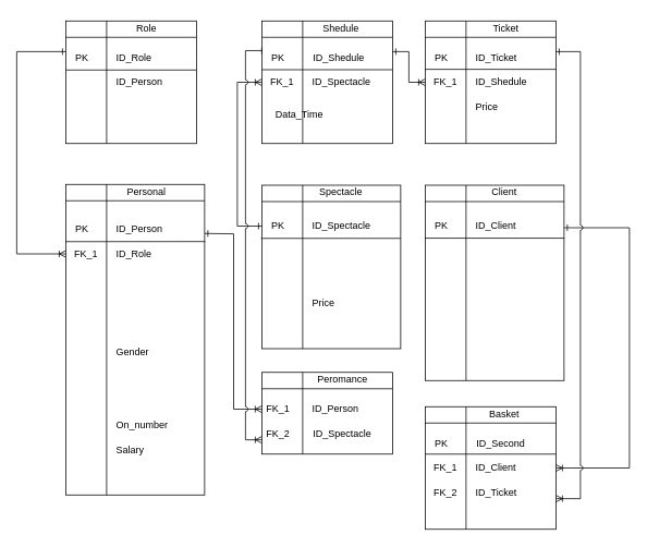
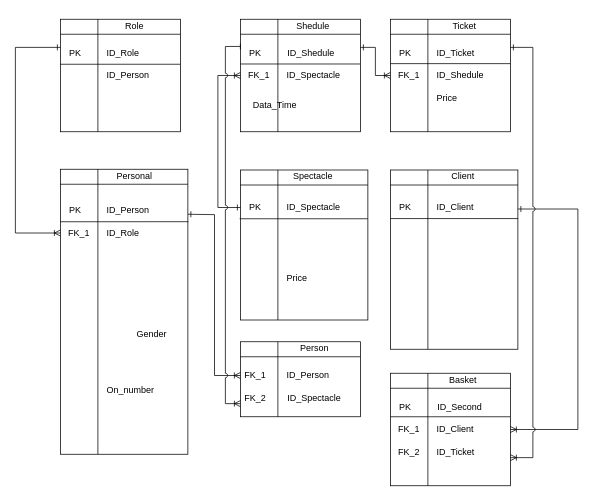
- <mxCell id="11" value="Gender" style="text;html=1;strokeColor=none;fillColor=none;align=left;verticalAlign=middle;whiteSpace=wrap;rounded=0;" parent="1" vertex="1"><mxGeometry x="140" y="415" width="60" height="30" as="geometry" /></mxCell>
+ <mxCell id="11" value="Gender" style="text;html=1;strokeColor=none;fillColor=none;align=left;verticalAlign=middle;whiteSpace=wrap;rounded=0;" parent="1" vertex="1"><mxGeometry x="180" y="430" width="60" height="30" as="geometry" /></mxCell>
- <mxCell id="22" value="Peromance" style="text;html=1;strokeColor=none;fillColor=none;align=center;verticalAlign=middle;whiteSpace=wrap;rounded=0;" parent="1" vertex="1"><mxGeometry x="389" y="449" width="60" height="30" as="geometry" /></mxCell>
+ <mxCell id="22" value="Person" style="text;html=1;strokeColor=none;fillColor=none;align=center;verticalAlign=middle;whiteSpace=wrap;rounded=0;" parent="1" vertex="1"><mxGeometry x="389" y="449" width="60" height="30" as="geometry" /></mxCell>
- <mxCell id="13" value="Salary" style="text;html=1;strokeColor=none;fillColor=none;align=left;verticalAlign=middle;whiteSpace=wrap;rounded=0;" parent="1" vertex="1"><mxGeometry x="140" y="535" width="60" height="30" as="geometry" /></mxCell>
